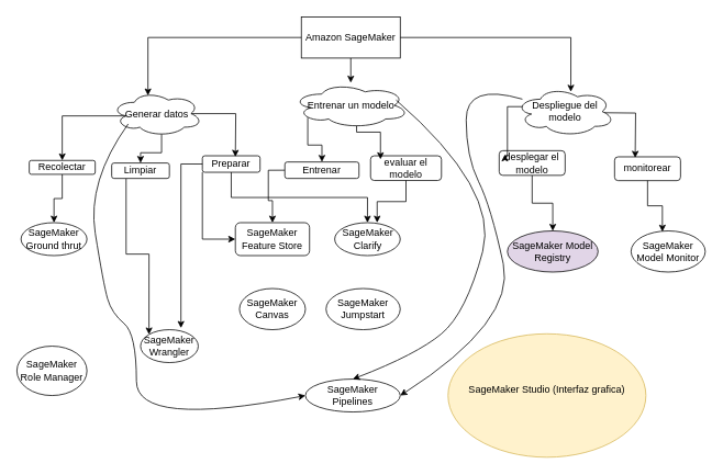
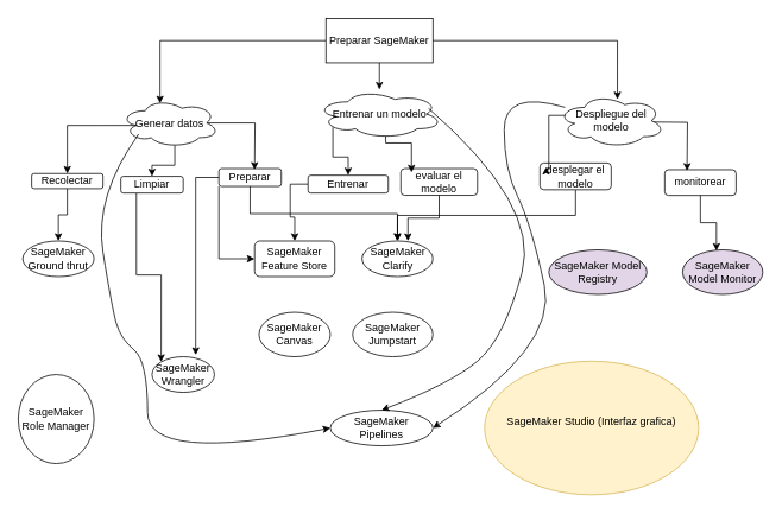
- <mxCell id="3" value="Amazon SageMaker" style="rounded=0;whiteSpace=wrap;html=1;" vertex="1" parent="1"><mxGeometry x="365" y="20" width="120" height="50" as="geometry" /></mxCell>
+ <mxCell id="3" value="Preparar SageMaker" style="rounded=0;whiteSpace=wrap;html=1;" vertex="1" parent="1"><mxGeometry x="365" y="20" width="120" height="50" as="geometry" /></mxCell>
- <mxCell id="15" style="edgeStyle=orthogonalEdgeStyle;rounded=0;orthogonalLoop=1;jettySize=auto;html=1;exitX=0.5;exitY=1;exitDx=0;exitDy=0;entryX=0.5;entryY=0;entryDx=0;entryDy=0;" edge="1" parent="1" source="16" target="32"><mxGeometry relative="1" as="geometry" /></mxCell>
+ <mxCell id="15" style="edgeStyle=orthogonalEdgeStyle;rounded=0;orthogonalLoop=1;jettySize=auto;html=1;exitX=0.5;exitY=1;exitDx=0;exitDy=0;" edge="1" parent="1" source="16" target="36"><mxGeometry relative="1" as="geometry" /></mxCell>
- <mxCell id="31" value="SageMaker Model Monitor" style="ellipse;whiteSpace=wrap;html=1;" vertex="1" parent="1"><mxGeometry x="765" y="280" width="90" height="50" as="geometry" /></mxCell>
+ <mxCell id="31" value="SageMaker Model Monitor" style="ellipse;whiteSpace=wrap;html=1;fillColor=#e1d5e7;" vertex="1" parent="1"><mxGeometry x="765" y="280" width="90" height="50" as="geometry" /></mxCell>
- <mxCell id="35" value="SageMaker Role Manager" style="ellipse;whiteSpace=wrap;html=1;" vertex="1" parent="1"><mxGeometry x="20" y="420" width="85" height="60" as="geometry" /></mxCell>
+ <mxCell id="35" value="SageMaker Role Manager" style="ellipse;whiteSpace=wrap;html=1;" vertex="1" parent="1"><mxGeometry x="20" y="420" width="85" height="100" as="geometry" /></mxCell>
